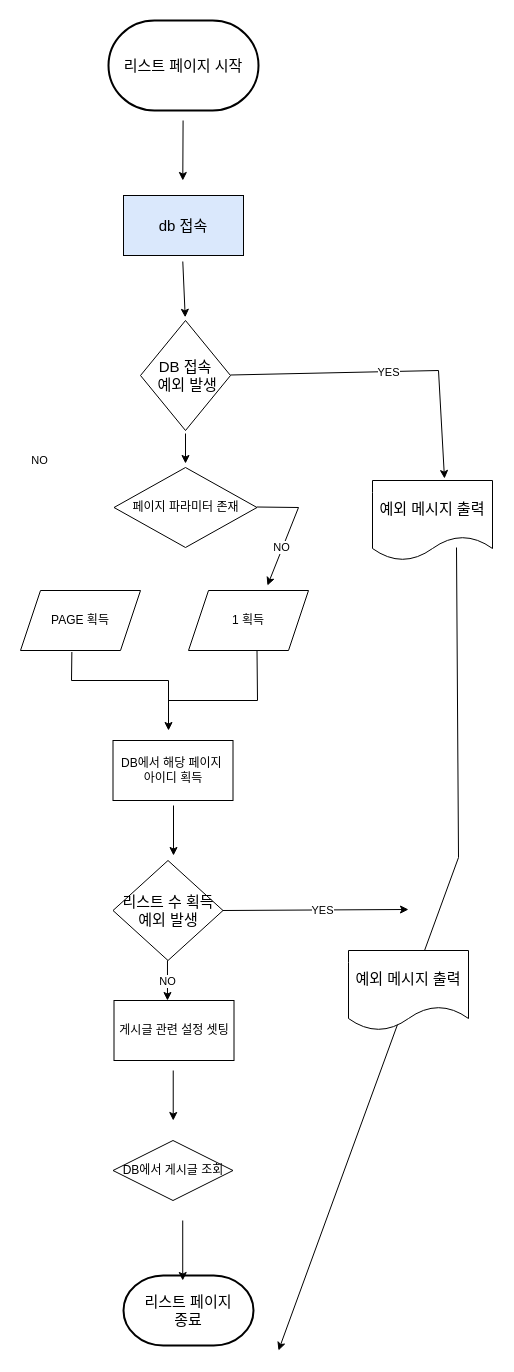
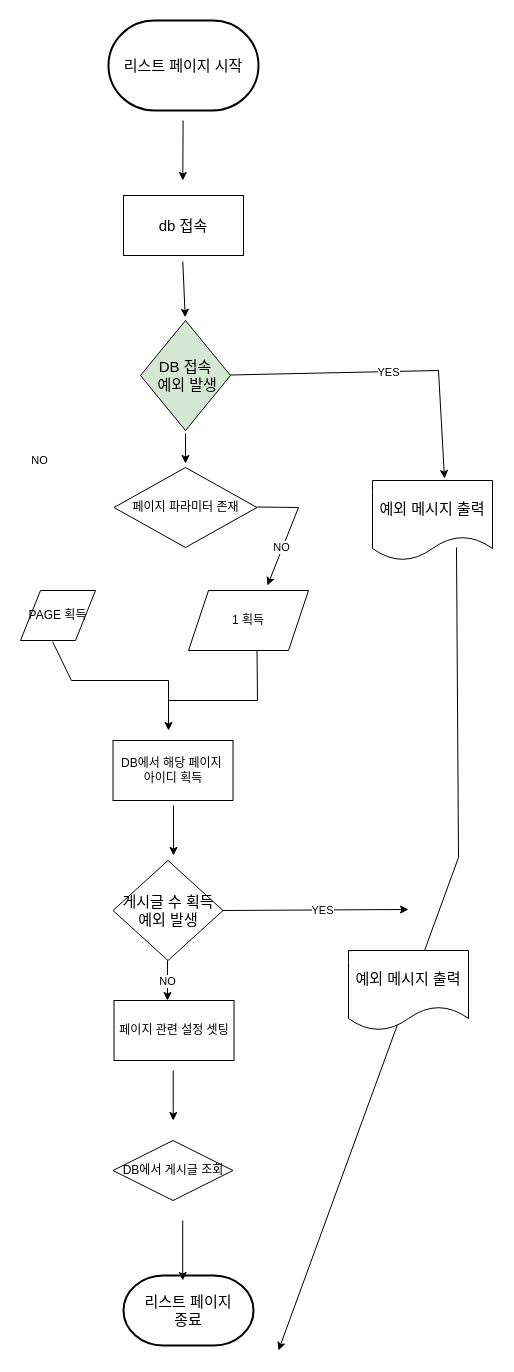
- <mxCell id="3" value="&lt;font style=&quot;font-size: 15px;&quot;&gt;db 접속&lt;/font&gt;" style="rounded=0;whiteSpace=wrap;html=1;fillColor=#dae8fc;" vertex="1" parent="1"><mxGeometry x="123" y="195" width="120" height="60" as="geometry" /></mxCell>
+ <mxCell id="3" value="&lt;font style=&quot;font-size: 15px;&quot;&gt;db 접속&lt;/font&gt;" style="rounded=0;whiteSpace=wrap;html=1;" vertex="1" parent="1"><mxGeometry x="123" y="195" width="120" height="60" as="geometry" /></mxCell>
- <mxCell id="6" value="&lt;font style=&quot;font-size: 15px;&quot;&gt;DB 접속&lt;/font&gt;&lt;div&gt;&lt;font style=&quot;font-size: 15px;&quot;&gt;&amp;nbsp;예외 발생&lt;/font&gt;&lt;/div&gt;" style="rhombus;whiteSpace=wrap;html=1;" vertex="1" parent="1"><mxGeometry x="140" y="320" width="90" height="110" as="geometry" /></mxCell>
+ <mxCell id="6" value="&lt;font style=&quot;font-size: 15px;&quot;&gt;DB 접속&lt;/font&gt;&lt;div&gt;&lt;font style=&quot;font-size: 15px;&quot;&gt;&amp;nbsp;예외 발생&lt;/font&gt;&lt;/div&gt;" style="rhombus;whiteSpace=wrap;html=1;fillColor=#d5e8d4;" vertex="1" parent="1"><mxGeometry x="140" y="320" width="90" height="110" as="geometry" /></mxCell>
- <mxCell id="11" value="PAGE 획득" style="shape=parallelogram;perimeter=parallelogramPerimeter;whiteSpace=wrap;html=1;fixedSize=1;" vertex="1" parent="1"><mxGeometry x="20" y="590" width="120" height="60" as="geometry" /></mxCell>
+ <mxCell id="11" value="PAGE 획득" style="shape=parallelogram;perimeter=parallelogramPerimeter;whiteSpace=wrap;html=1;fixedSize=1;" vertex="1" parent="1"><mxGeometry x="20" y="590" width="75" height="50" as="geometry" /></mxCell>
- <mxCell id="29" value="&lt;font style=&quot;font-size: 15px;&quot;&gt;리스트 수 획득 예외 발생&lt;/font&gt;" style="rhombus;whiteSpace=wrap;html=1;" vertex="1" parent="1"><mxGeometry x="112.5" y="860" width="110" height="100" as="geometry" /></mxCell>
+ <mxCell id="29" value="&lt;font style=&quot;font-size: 15px;&quot;&gt;게시글 수 획득 예외 발생&lt;/font&gt;" style="rhombus;whiteSpace=wrap;html=1;" vertex="1" parent="1"><mxGeometry x="112.5" y="860" width="110" height="100" as="geometry" /></mxCell>
- <mxCell id="23" value="게시글 관련 설정 셋팅" style="rounded=0;whiteSpace=wrap;html=1;" vertex="1" parent="1"><mxGeometry x="113.5" y="1000" width="120" height="60" as="geometry" /></mxCell>
+ <mxCell id="23" value="페이지 관련 설정 셋팅" style="rounded=0;whiteSpace=wrap;html=1;" vertex="1" parent="1"><mxGeometry x="113.5" y="1000" width="120" height="60" as="geometry" /></mxCell>
